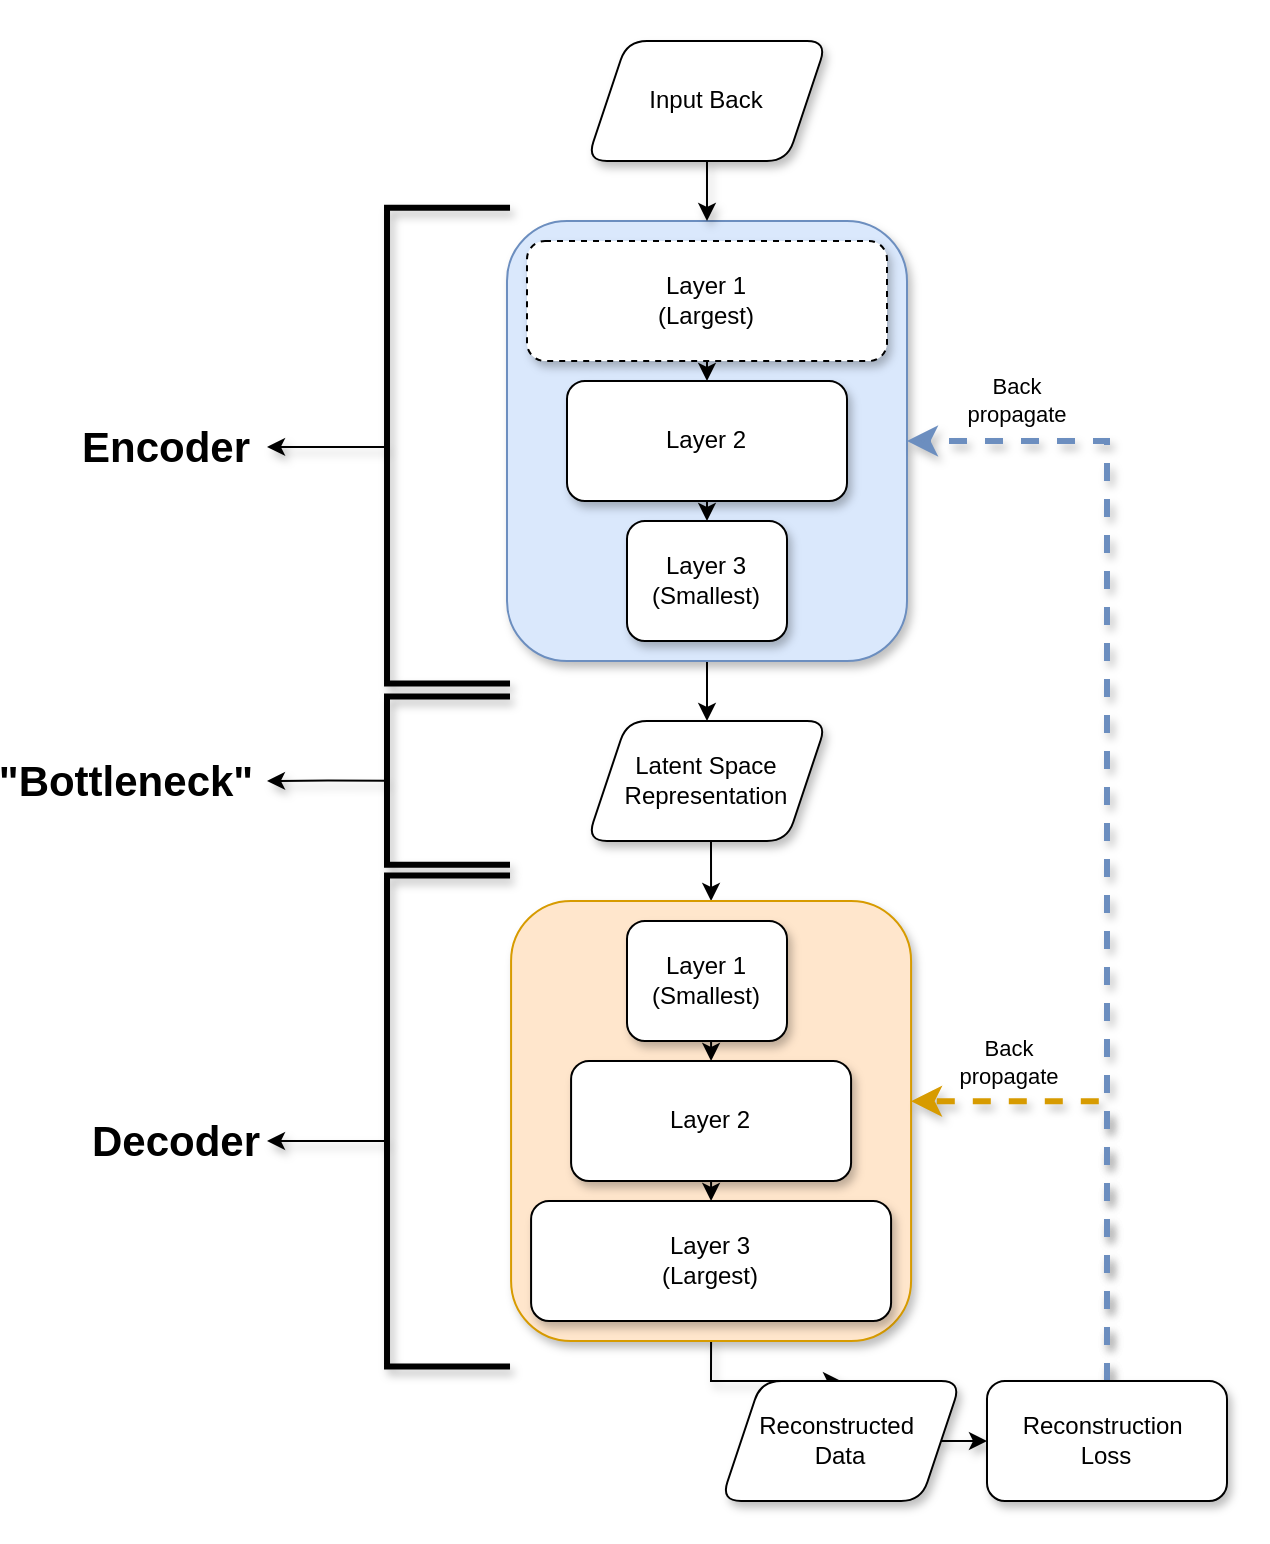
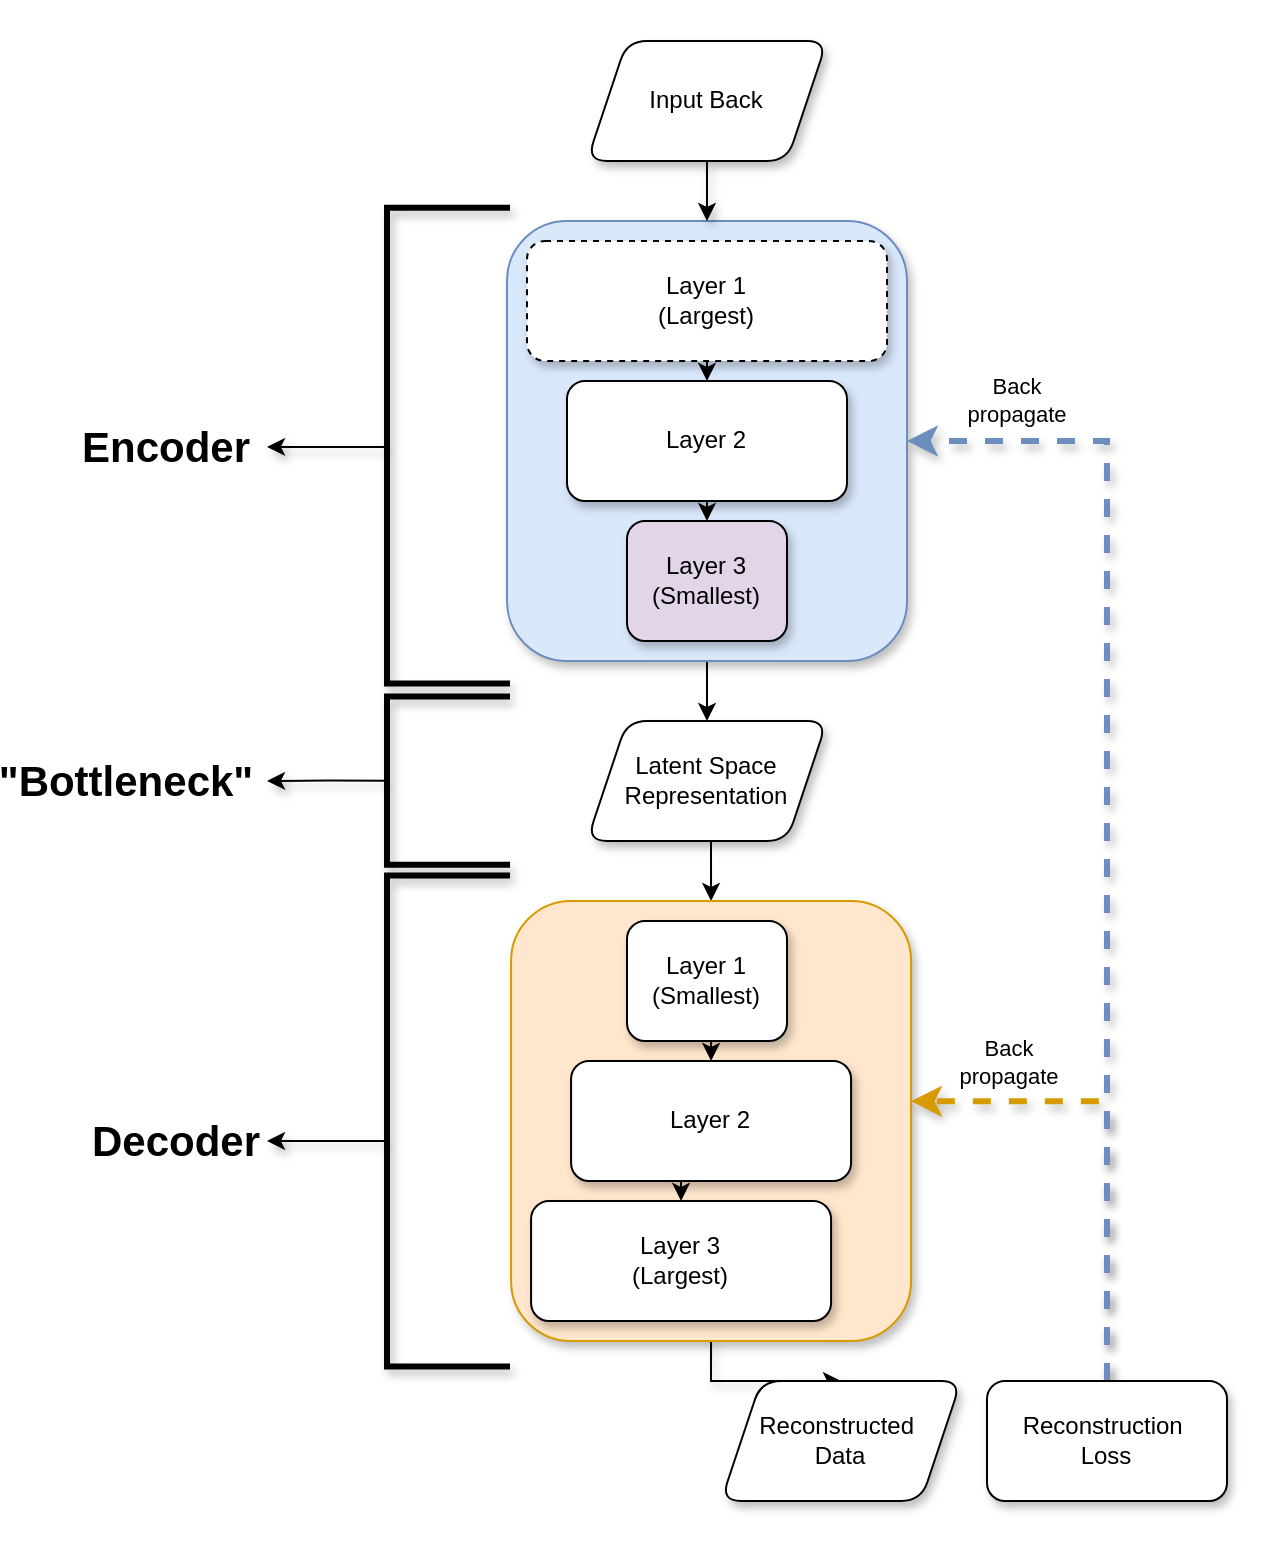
- <mxCell id="9" value="&lt;div&gt;Layer 3&lt;/div&gt;&lt;div&gt;(Smallest)&lt;/div&gt;" style="rounded=1;whiteSpace=wrap;html=1;shadow=1;" parent="1" vertex="1"><mxGeometry x="310" y="260" width="80" height="60" as="geometry" /></mxCell>
+ <mxCell id="9" value="&lt;div&gt;Layer 3&lt;/div&gt;&lt;div&gt;(Smallest)&lt;/div&gt;" style="rounded=1;whiteSpace=wrap;html=1;shadow=1;fillColor=#e1d5e7;" parent="1" vertex="1"><mxGeometry x="310" y="260" width="80" height="60" as="geometry" /></mxCell>
- <mxCell id="16" value="Layer 3&lt;div&gt;(Largest)&lt;/div&gt;" style="rounded=1;whiteSpace=wrap;html=1;shadow=1;" parent="1" vertex="1"><mxGeometry x="262.04" y="600" width="180" height="60" as="geometry" /></mxCell>
+ <mxCell id="16" value="Layer 3&lt;div&gt;(Largest)&lt;/div&gt;" style="rounded=1;whiteSpace=wrap;html=1;shadow=1;" parent="1" vertex="1"><mxGeometry x="262.04" y="600" width="150" height="60" as="geometry" /></mxCell>
- <mxCell id="20" style="edgeStyle=orthogonalEdgeStyle;rounded=0;orthogonalLoop=1;jettySize=auto;html=1;exitX=1;exitY=0.5;exitDx=0;exitDy=0;entryX=0;entryY=0.5;entryDx=0;entryDy=0;shadow=1;" parent="1" source="21" target="34" edge="1"><mxGeometry relative="1" as="geometry" /></mxCell>
